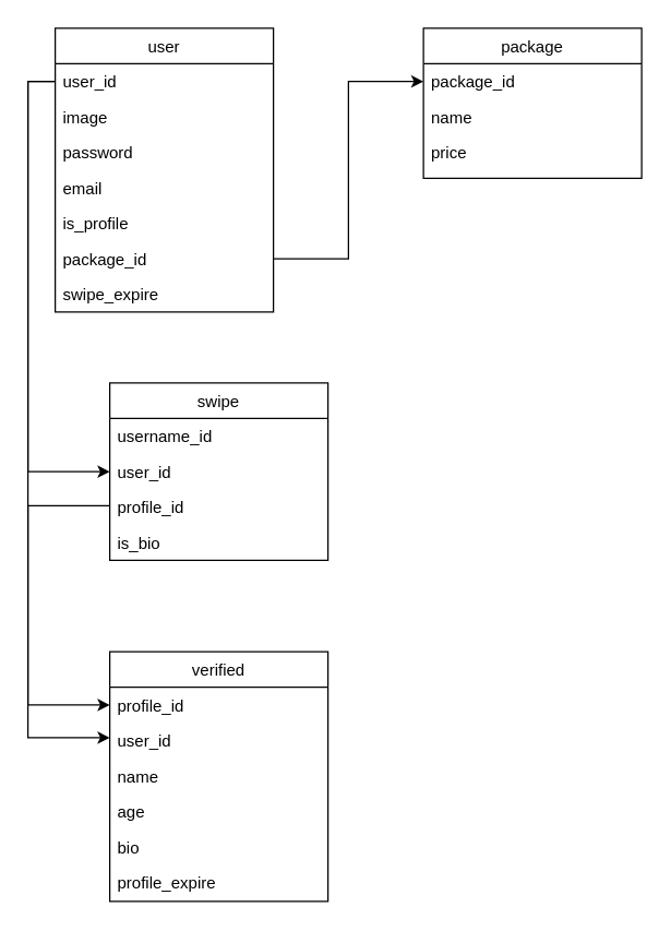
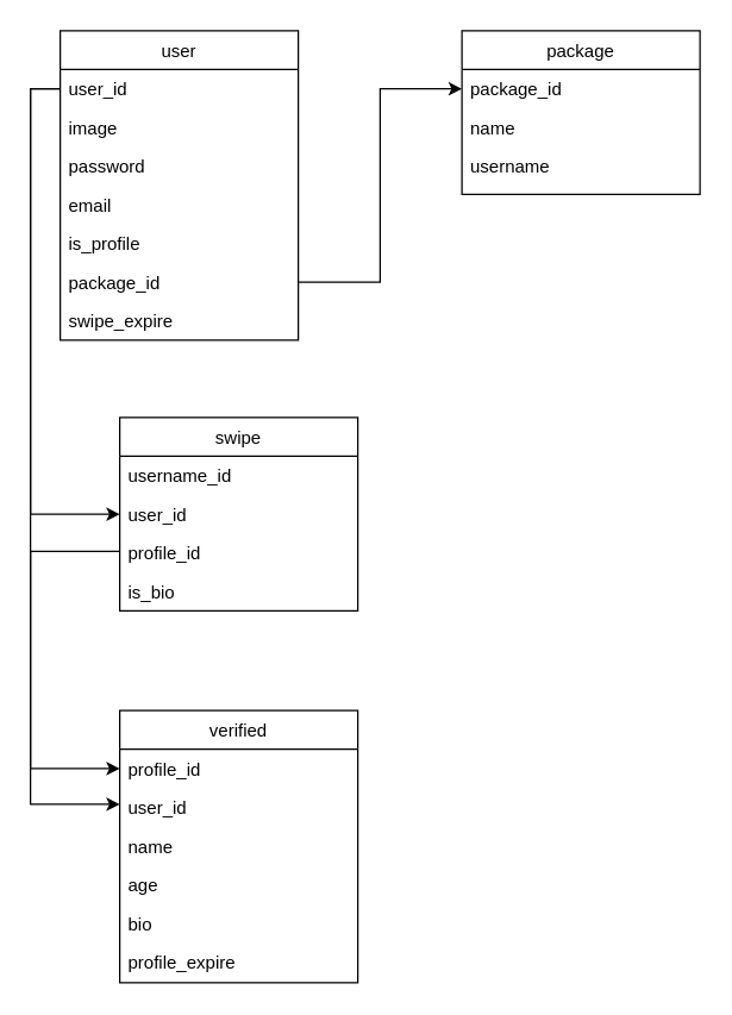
- <mxCell id="5" value="price" style="text;align=left;verticalAlign=top;spacingLeft=4;spacingRight=4;overflow=hidden;rotatable=0;points=[[0,0.5],[1,0.5]];portConstraint=eastwest;rounded=0;shadow=0;html=0;" parent="2" vertex="1"><mxGeometry y="78" width="160" height="26" as="geometry" /></mxCell>
+ <mxCell id="5" value="username" style="text;align=left;verticalAlign=top;spacingLeft=4;spacingRight=4;overflow=hidden;rotatable=0;points=[[0,0.5],[1,0.5]];portConstraint=eastwest;rounded=0;shadow=0;html=0;" parent="2" vertex="1"><mxGeometry y="78" width="160" height="26" as="geometry" /></mxCell>
